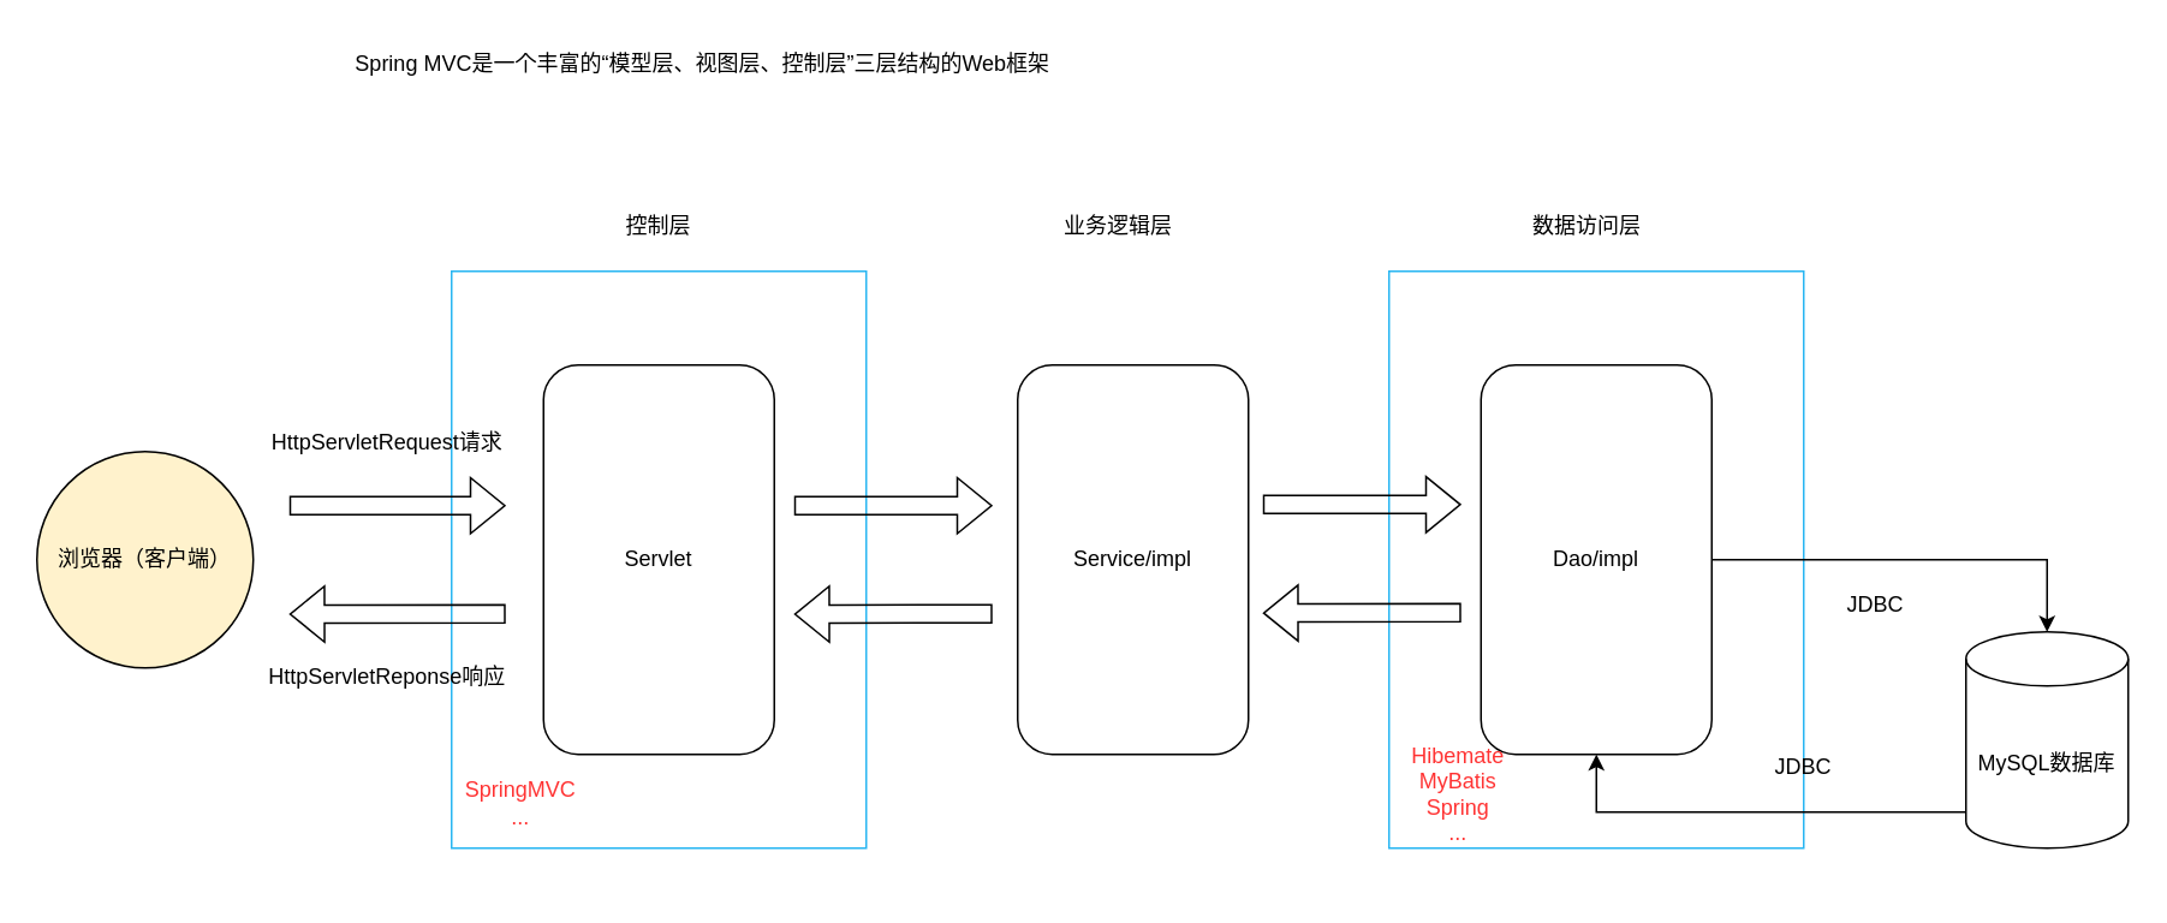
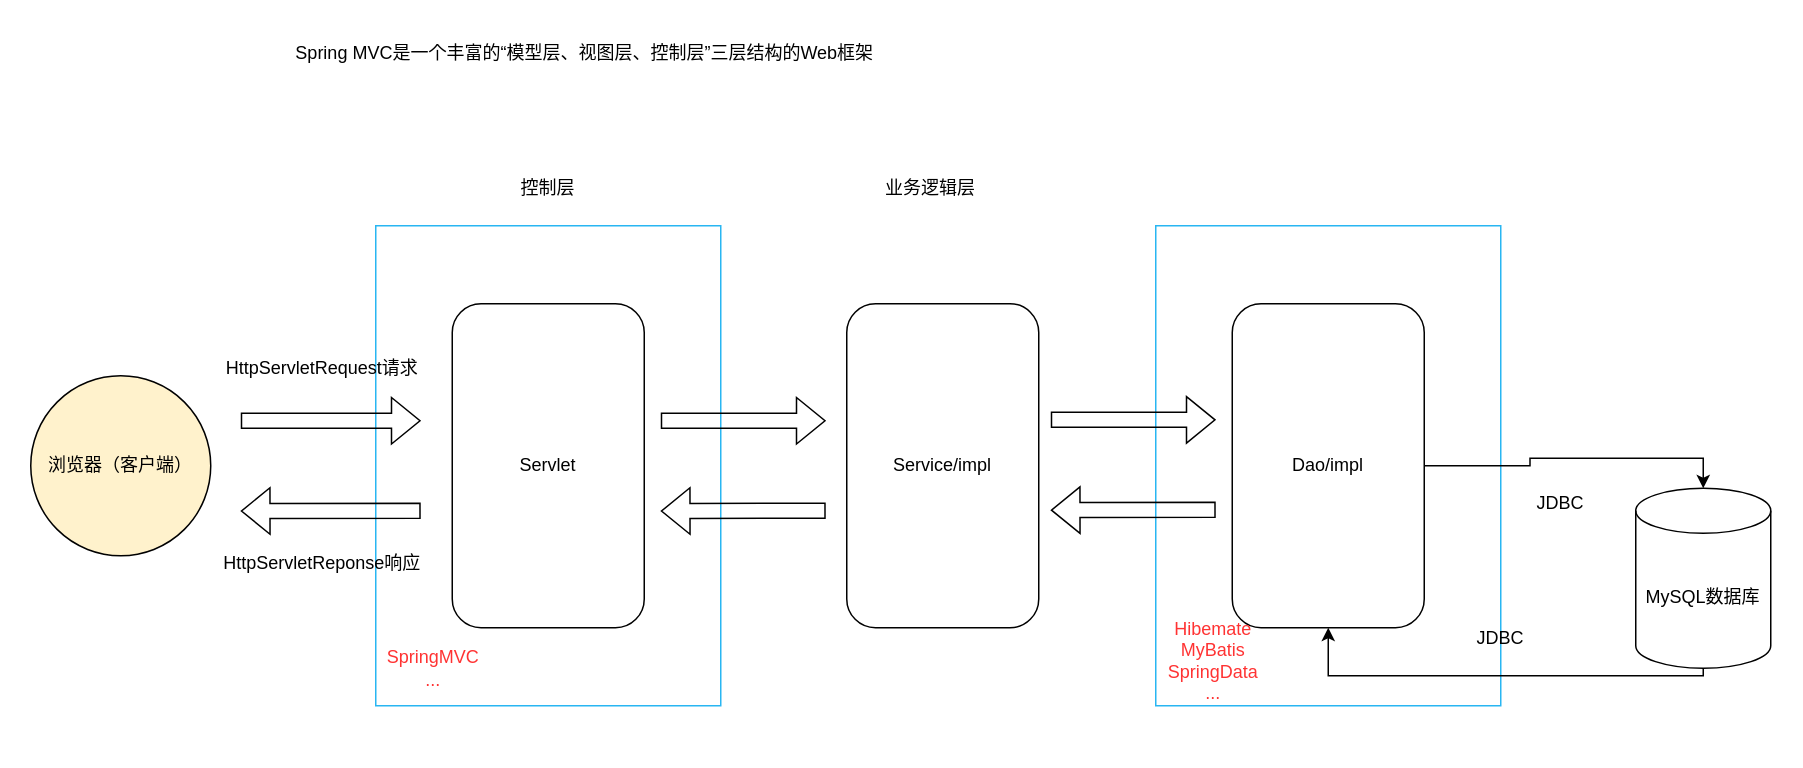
- <mxCell id="12" value="数据访问层" style="text;html=1;strokeColor=none;fillColor=none;align=center;verticalAlign=middle;whiteSpace=wrap;rounded=0;" vertex="1" parent="1"><mxGeometry x="820" y="110" width="120" height="30" as="geometry" /></mxCell>
- <mxCell id="14" value="MySQL数据库" style="shape=cylinder3;whiteSpace=wrap;html=1;boundedLbl=1;backgroundOutline=1;size=15;" vertex="1" parent="1"><mxGeometry x="1090" y="350" width="90" height="120" as="geometry" /></mxCell>
+ <mxCell id="14" value="MySQL数据库" style="shape=cylinder3;whiteSpace=wrap;html=1;boundedLbl=1;backgroundOutline=1;size=15;" vertex="1" parent="1"><mxGeometry x="1090" y="325" width="90" height="120" as="geometry" /></mxCell>
- <mxCell id="17" value="Hibemate&lt;br&gt;MyBatis&lt;br&gt;Spring&lt;br&gt;..." style="text;html=1;strokeColor=none;fillColor=none;align=center;verticalAlign=middle;whiteSpace=wrap;rounded=0;fontColor=#FF3333;" vertex="1" parent="1"><mxGeometry x="777" y="390" width="63" height="100" as="geometry" /></mxCell>
+ <mxCell id="17" value="Hibemate&lt;br&gt;MyBatis&lt;br&gt;SpringData&lt;br&gt;..." style="text;html=1;strokeColor=none;fillColor=none;align=center;verticalAlign=middle;whiteSpace=wrap;rounded=0;fontColor=#FF3333;" vertex="1" parent="1"><mxGeometry x="777" y="390" width="63" height="100" as="geometry" /></mxCell>
